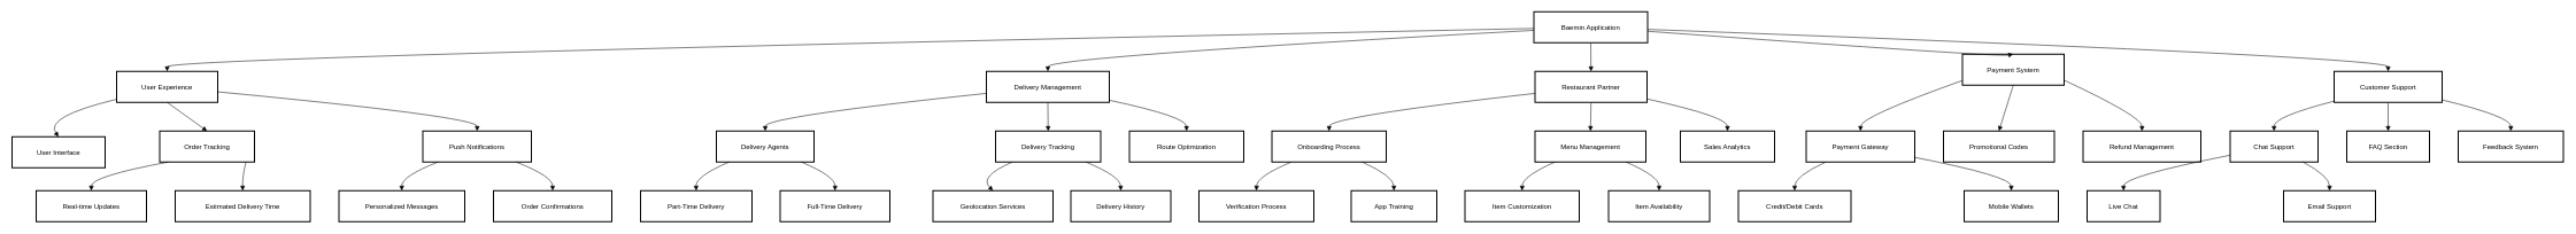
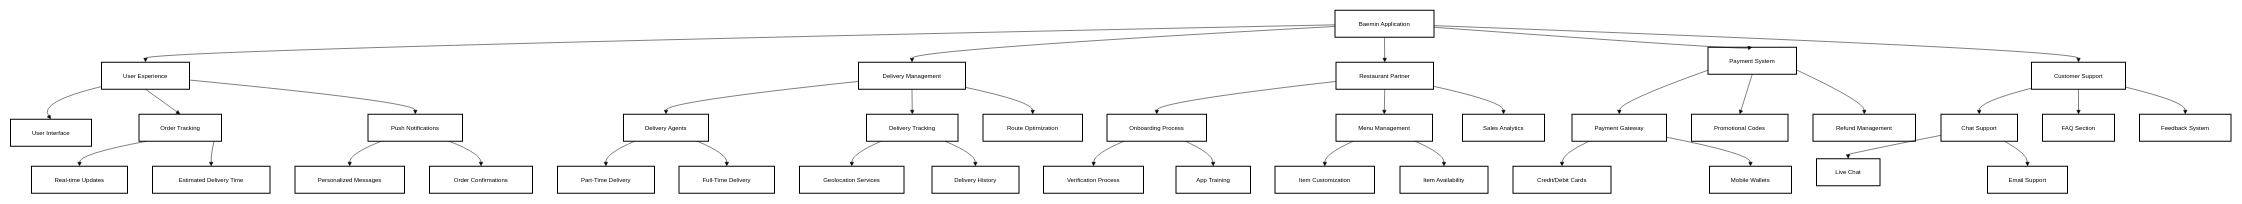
- <mxCell id="29" value="Geolocation Services" style="whiteSpace=wrap;strokeWidth=2;" vertex="1" parent="1"><mxGeometry x="1623" y="332" width="209" height="54" as="geometry" /></mxCell>
+ <mxCell id="29" value="Geolocation Services" style="whiteSpace=wrap;strokeWidth=2;" vertex="1" parent="1"><mxGeometry x="1598" y="332" width="209" height="54" as="geometry" /></mxCell>
- <mxCell id="37" value="Live Chat" style="whiteSpace=wrap;strokeWidth=2;" vertex="1" parent="1"><mxGeometry x="3632" y="332" width="127" height="54" as="geometry" /></mxCell>
+ <mxCell id="37" value="Live Chat" style="whiteSpace=wrap;strokeWidth=2;" vertex="1" parent="1"><mxGeometry x="3632" y="317" width="127" height="54" as="geometry" /></mxCell>
